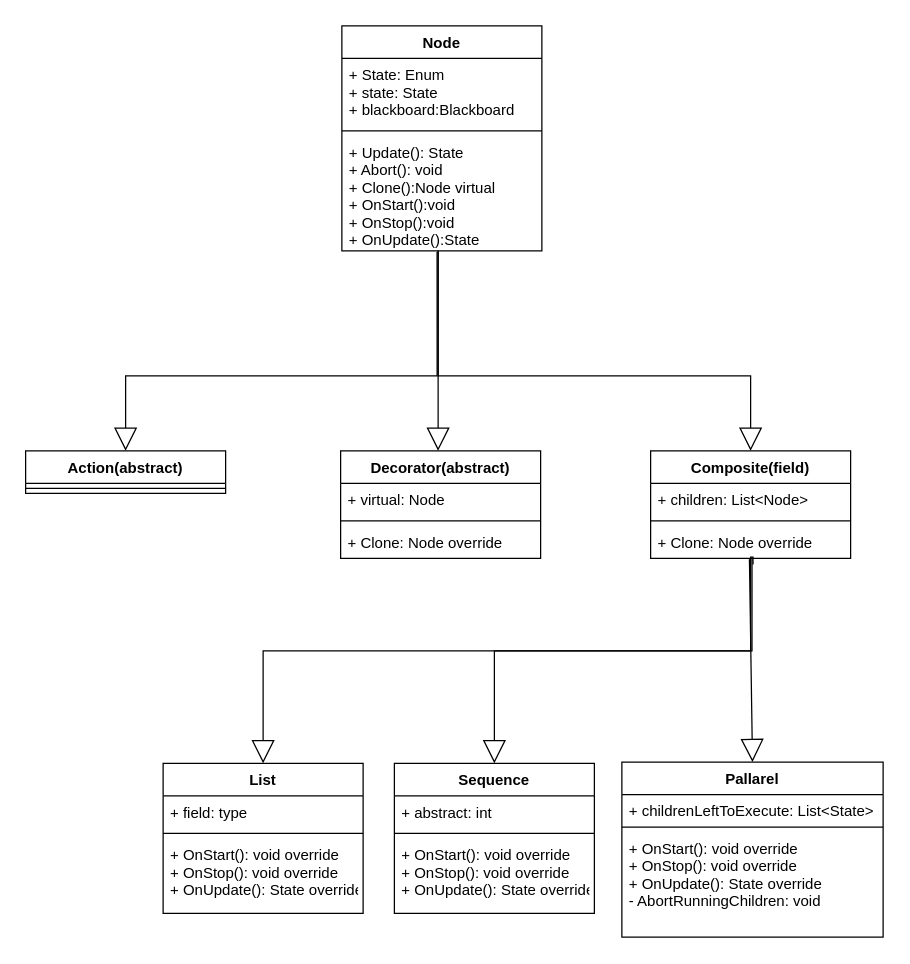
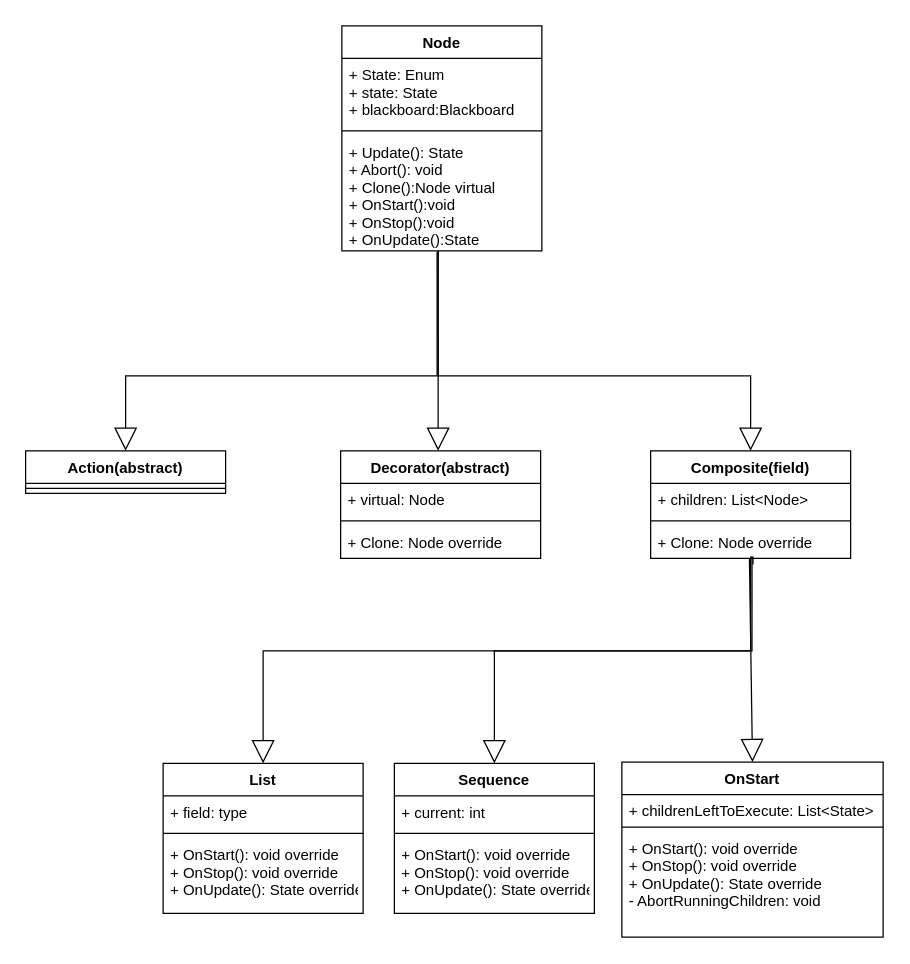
- <mxCell id="28" value="Pallarel" style="swimlane;fontStyle=1;align=center;verticalAlign=top;childLayout=stackLayout;horizontal=1;startSize=26;horizontalStack=0;resizeParent=1;resizeParentMax=0;resizeLast=0;collapsible=1;marginBottom=0;" vertex="1" parent="1"><mxGeometry x="497" y="609" width="209" height="140" as="geometry" /></mxCell>
+ <mxCell id="28" value="OnStart" style="swimlane;fontStyle=1;align=center;verticalAlign=top;childLayout=stackLayout;horizontal=1;startSize=26;horizontalStack=0;resizeParent=1;resizeParentMax=0;resizeLast=0;collapsible=1;marginBottom=0;" vertex="1" parent="1"><mxGeometry x="497" y="609" width="209" height="140" as="geometry" /></mxCell>
- <mxCell id="20" value="+ abstract: int" style="text;strokeColor=none;fillColor=none;align=left;verticalAlign=top;spacingLeft=4;spacingRight=4;overflow=hidden;rotatable=0;points=[[0,0.5],[1,0.5]];portConstraint=eastwest;" vertex="1" parent="19"><mxGeometry y="26" width="160" height="26" as="geometry" /></mxCell>
+ <mxCell id="20" value="+ current: int" style="text;strokeColor=none;fillColor=none;align=left;verticalAlign=top;spacingLeft=4;spacingRight=4;overflow=hidden;rotatable=0;points=[[0,0.5],[1,0.5]];portConstraint=eastwest;" vertex="1" parent="19"><mxGeometry y="26" width="160" height="26" as="geometry" /></mxCell>
